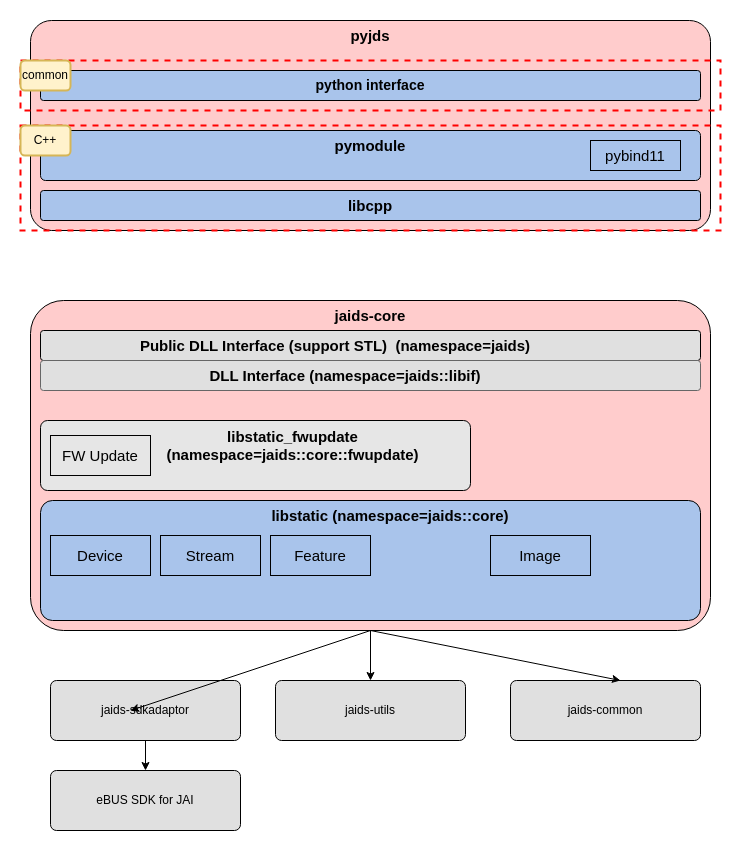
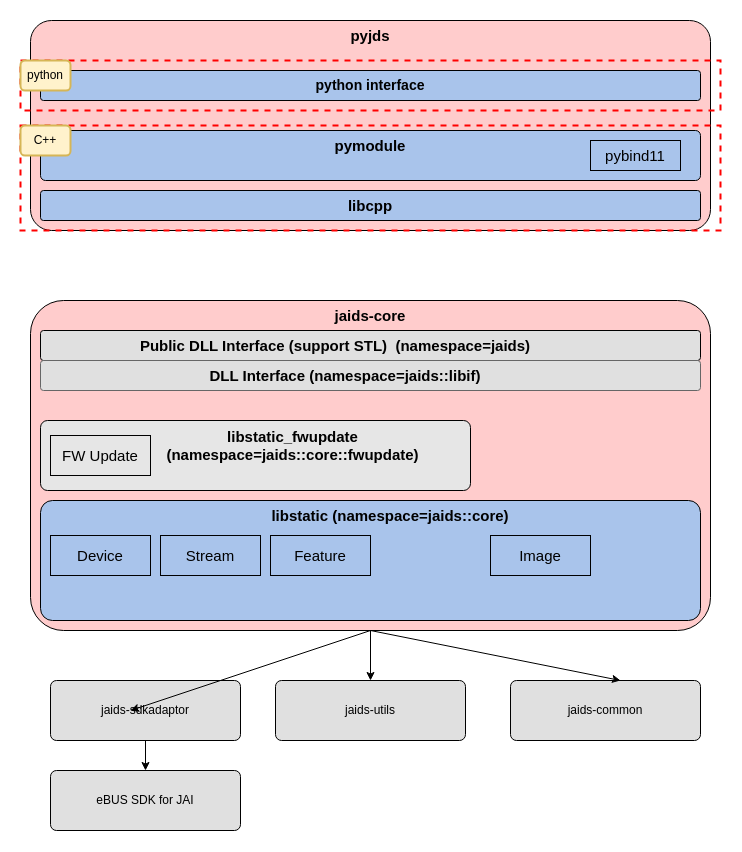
- <mxCell id="36" value="common" style="rounded=1;whiteSpace=wrap;html=1;strokeColor=#d6b656;strokeWidth=2;fillColor=#fff2cc;" vertex="1" parent="1"><mxGeometry x="20" y="60" width="50" height="30" as="geometry" /></mxCell>
+ <mxCell id="36" value="python" style="rounded=1;whiteSpace=wrap;html=1;strokeColor=#d6b656;strokeWidth=2;fillColor=#fff2cc;" vertex="1" parent="1"><mxGeometry x="20" y="60" width="50" height="30" as="geometry" /></mxCell>
